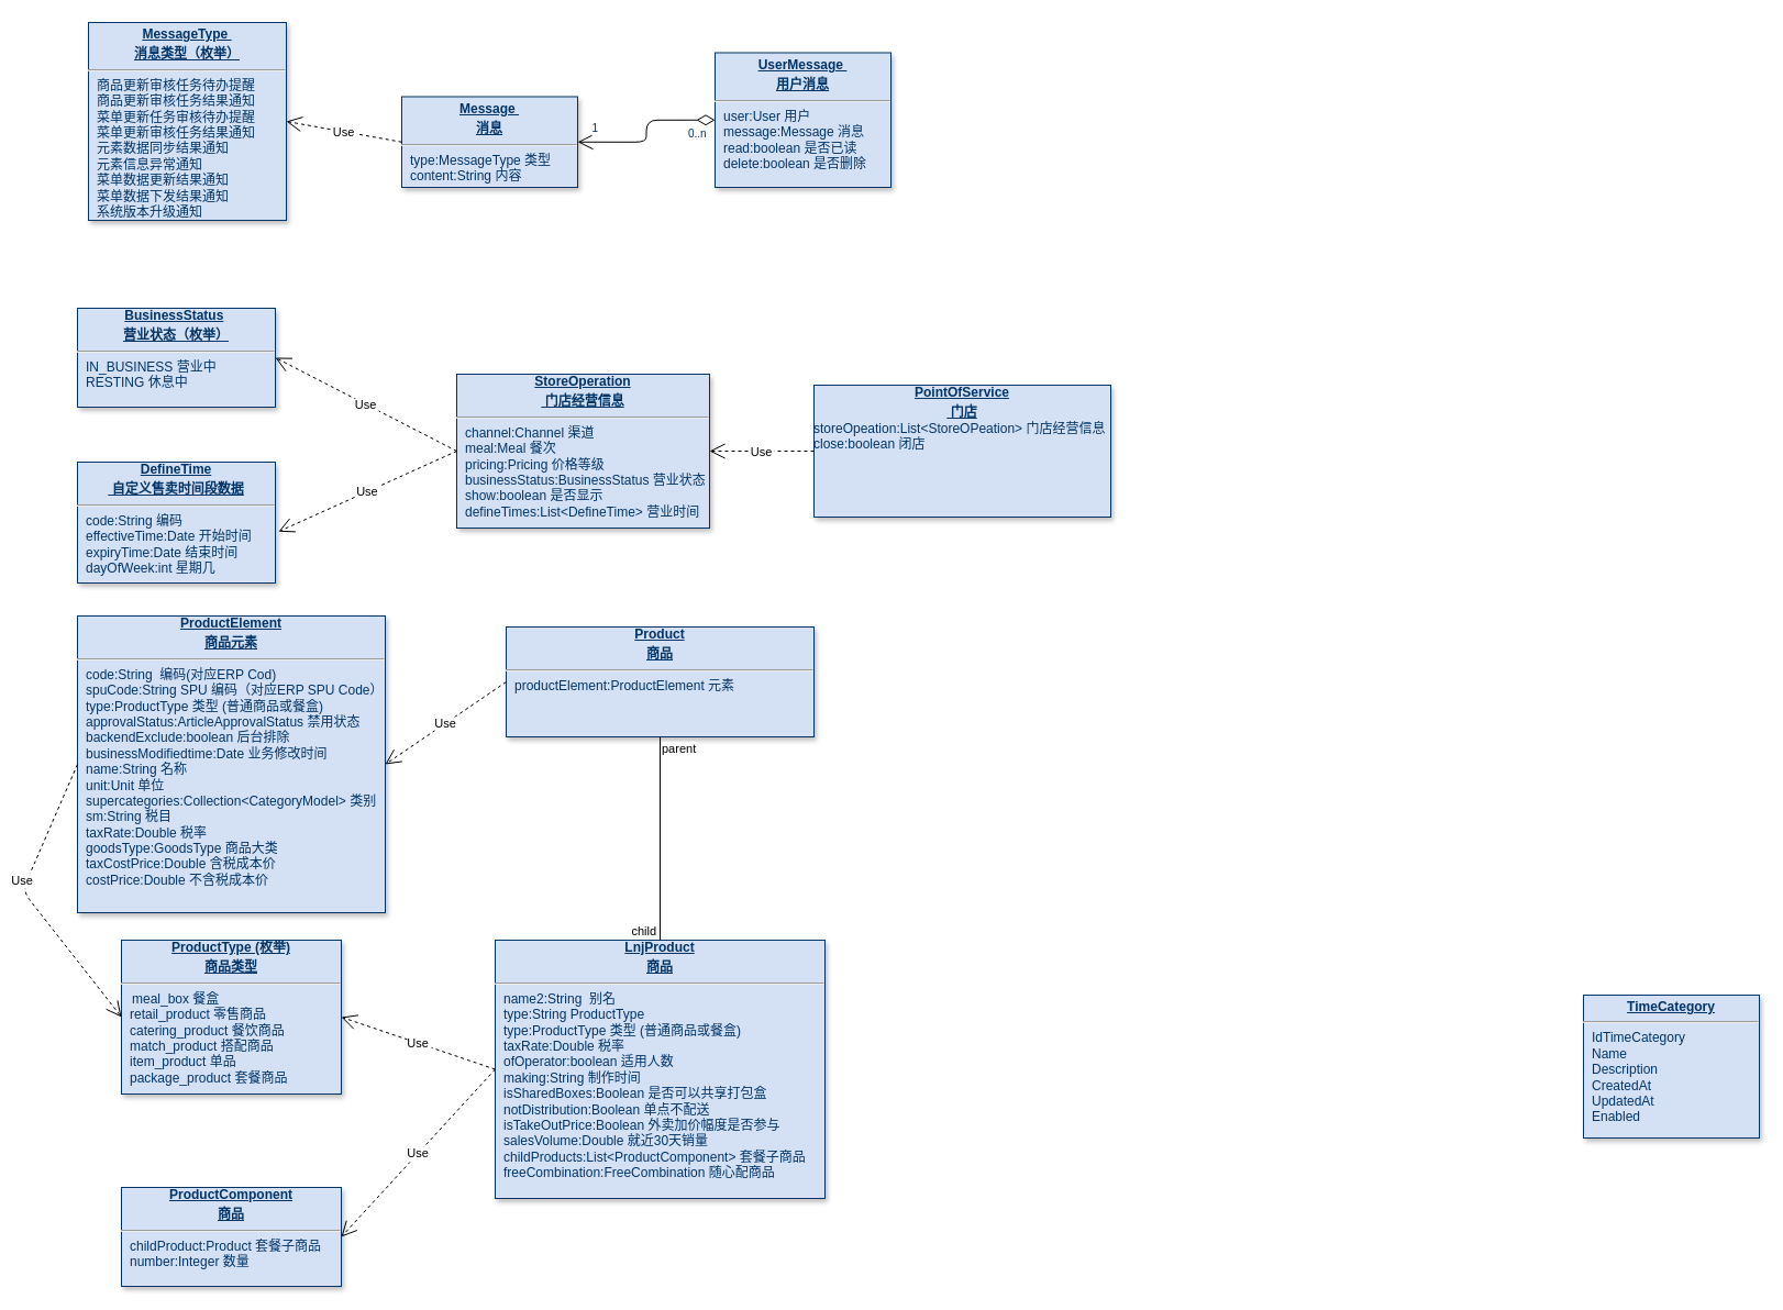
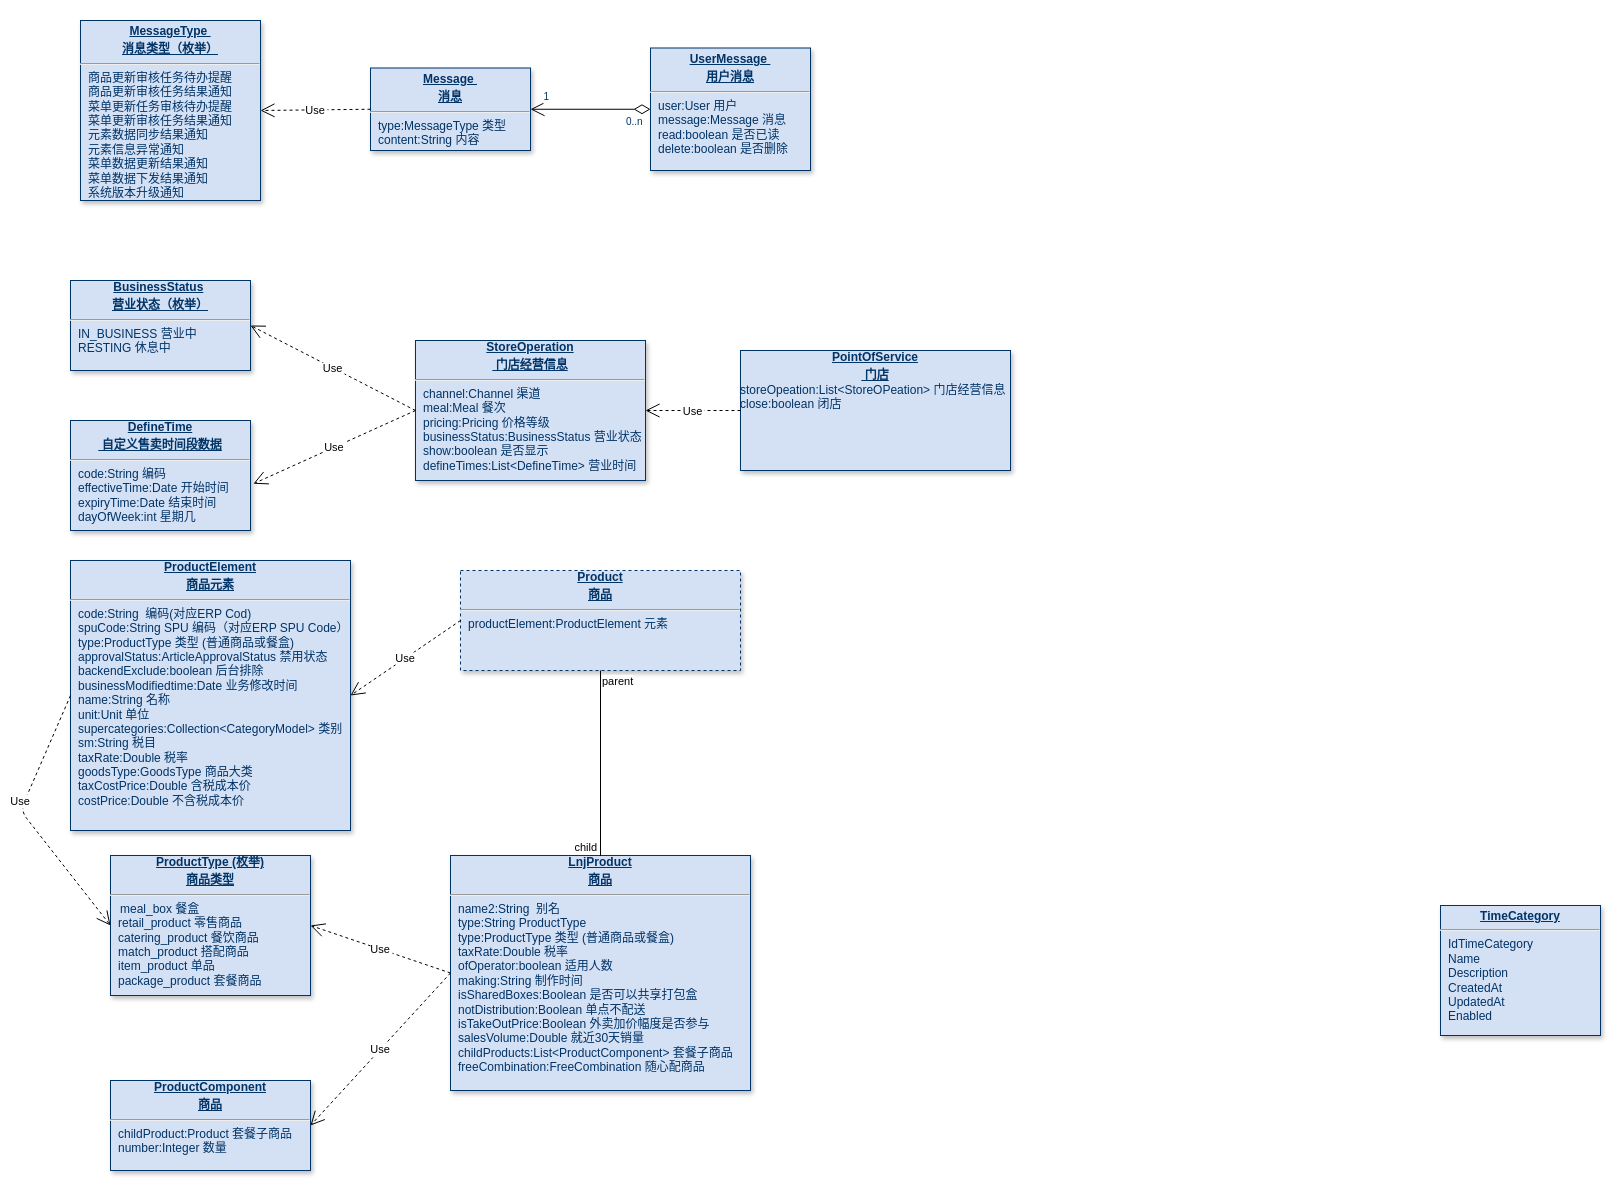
- <mxCell id="3" value="&lt;p style=&quot;margin: 0px ; margin-top: 4px ; text-align: center ; text-decoration: underline&quot;&gt;&lt;b&gt;Message&amp;nbsp;&lt;/b&gt;&lt;/p&gt;&lt;p style=&quot;margin: 0px ; margin-top: 4px ; text-align: center ; text-decoration: underline&quot;&gt;&lt;b&gt;消息&lt;/b&gt;&lt;/p&gt;&lt;hr&gt;&lt;p style=&quot;margin: 0px ; margin-left: 8px&quot;&gt;type:MessageType 类型&lt;br&gt;content:String 内容&lt;/p&gt;" style="verticalAlign=top;align=left;overflow=fill;fontSize=12;fontFamily=Helvetica;html=1;strokeColor=#003366;shadow=1;fillColor=#D4E1F5;fontColor=#003366" parent="1" vertex="1"><mxGeometry x="365" y="87.5" width="160" height="82.5" as="geometry" /></mxCell>
+ <mxCell id="3" value="&lt;p style=&quot;margin: 0px ; margin-top: 4px ; text-align: center ; text-decoration: underline&quot;&gt;&lt;b&gt;Message&amp;nbsp;&lt;/b&gt;&lt;/p&gt;&lt;p style=&quot;margin: 0px ; margin-top: 4px ; text-align: center ; text-decoration: underline&quot;&gt;&lt;b&gt;消息&lt;/b&gt;&lt;/p&gt;&lt;hr&gt;&lt;p style=&quot;margin: 0px ; margin-left: 8px&quot;&gt;type:MessageType 类型&lt;br&gt;content:String 内容&lt;/p&gt;" style="verticalAlign=top;align=left;overflow=fill;fontSize=12;fontFamily=Helvetica;html=1;strokeColor=#003366;shadow=1;fillColor=#D4E1F5;fontColor=#003366" parent="1" vertex="1"><mxGeometry x="370" y="67.5" width="160" height="82.5" as="geometry" /></mxCell>
- <mxCell id="19" value="&lt;div style=&quot;text-align: center&quot;&gt;&lt;b&gt;&lt;u&gt;Product&lt;/u&gt;&lt;/b&gt;&lt;/div&gt;&lt;p style=&quot;margin: 0px ; margin-top: 4px ; text-align: center ; text-decoration: underline&quot;&gt;&lt;b&gt;商品&lt;/b&gt;&lt;/p&gt;&lt;hr&gt;&lt;p style=&quot;margin: 0px ; margin-left: 8px&quot;&gt;productElement:ProductElement 元素&lt;/p&gt;" style="verticalAlign=top;align=left;overflow=fill;fontSize=12;fontFamily=Helvetica;html=1;strokeColor=#003366;shadow=1;fillColor=#D4E1F5;fontColor=#003366" vertex="1" parent="1"><mxGeometry x="460" y="570" width="280" height="100" as="geometry" /></mxCell>
+ <mxCell id="19" value="&lt;div style=&quot;text-align: center&quot;&gt;&lt;b&gt;&lt;u&gt;Product&lt;/u&gt;&lt;/b&gt;&lt;/div&gt;&lt;p style=&quot;margin: 0px ; margin-top: 4px ; text-align: center ; text-decoration: underline&quot;&gt;&lt;b&gt;商品&lt;/b&gt;&lt;/p&gt;&lt;hr&gt;&lt;p style=&quot;margin: 0px ; margin-left: 8px&quot;&gt;productElement:ProductElement 元素&lt;/p&gt;" style="verticalAlign=top;align=left;overflow=fill;fontSize=12;fontFamily=Helvetica;html=1;strokeColor=#003366;shadow=1;fillColor=#D4E1F5;fontColor=#003366;dashed=1;" vertex="1" parent="1"><mxGeometry x="460" y="570" width="280" height="100" as="geometry" /></mxCell>
